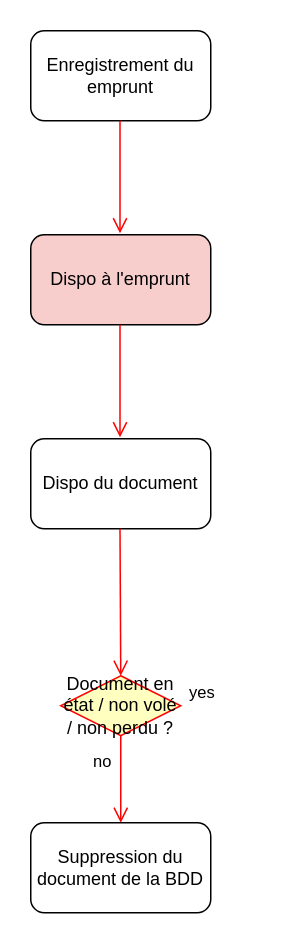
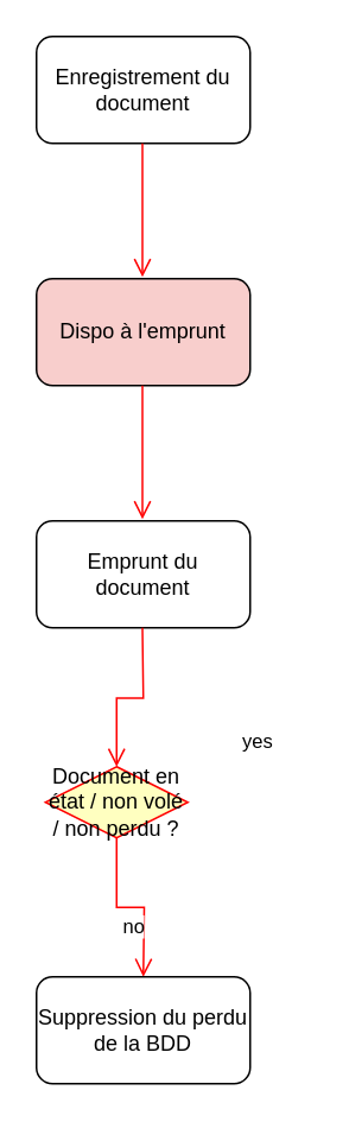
- <mxCell id="2" value="Enregistrement du emprunt" style="rounded=1;whiteSpace=wrap;html=1;" vertex="1" parent="1"><mxGeometry x="20" y="20" width="120" height="60" as="geometry" /></mxCell>
+ <mxCell id="2" value="Enregistrement du document" style="rounded=1;whiteSpace=wrap;html=1;" vertex="1" parent="1"><mxGeometry x="20" y="20" width="120" height="60" as="geometry" /></mxCell>
- <mxCell id="10" value="Dispo du document" style="rounded=1;whiteSpace=wrap;html=1;" vertex="1" parent="1"><mxGeometry x="20" y="292" width="120" height="60" as="geometry" /></mxCell>
+ <mxCell id="10" value="Emprunt du document" style="rounded=1;whiteSpace=wrap;html=1;" vertex="1" parent="1"><mxGeometry x="20" y="292" width="120" height="60" as="geometry" /></mxCell>
- <mxCell id="8" value="&lt;span style=&quot;color: rgb(0, 0, 0); font-family: Helvetica; font-size: 11px; font-style: normal; font-variant-ligatures: normal; font-variant-caps: normal; font-weight: 400; letter-spacing: normal; orphans: 2; text-align: left; text-indent: 0px; text-transform: none; widows: 2; word-spacing: 0px; -webkit-text-stroke-width: 0px; background-color: rgb(255, 255, 255); text-decoration-thickness: initial; text-decoration-style: initial; text-decoration-color: initial; float: none; display: inline !important;&quot;&gt;yes&lt;/span&gt;" style="text;whiteSpace=wrap;html=1;" vertex="1" parent="1"><mxGeometry x="124" y="447" width="50" height="40" as="geometry" /></mxCell>
+ <mxCell id="8" value="&lt;span style=&quot;color: rgb(0, 0, 0); font-family: Helvetica; font-size: 11px; font-style: normal; font-variant-ligatures: normal; font-variant-caps: normal; font-weight: 400; letter-spacing: normal; orphans: 2; text-align: left; text-indent: 0px; text-transform: none; widows: 2; word-spacing: 0px; -webkit-text-stroke-width: 0px; background-color: rgb(255, 255, 255); text-decoration-thickness: initial; text-decoration-style: initial; text-decoration-color: initial; float: none; display: inline !important;&quot;&gt;yes&lt;/span&gt;" style="text;whiteSpace=wrap;html=1;" vertex="1" parent="1"><mxGeometry x="134" y="402" width="50" height="40" as="geometry" /></mxCell>
- <mxCell id="5" value="Document en état / non volé / non perdu ?" style="rhombus;whiteSpace=wrap;html=1;fontColor=#000000;fillColor=#ffffc0;strokeColor=#ff0000;" vertex="1" parent="1"><mxGeometry x="40" y="450" width="80" height="40" as="geometry" /></mxCell>
+ <mxCell id="5" value="Document en état / non volé / non perdu ?" style="rhombus;whiteSpace=wrap;html=1;fontColor=#000000;fillColor=#ffffc0;strokeColor=#ff0000;" vertex="1" parent="1"><mxGeometry x="25" y="430" width="80" height="40" as="geometry" /></mxCell>
- <mxCell id="9" value="Suppression du document de la BDD" style="rounded=1;whiteSpace=wrap;html=1;" vertex="1" parent="1"><mxGeometry x="20" y="548" width="120" height="60" as="geometry" /></mxCell>
+ <mxCell id="9" value="Suppression du perdu de la BDD" style="rounded=1;whiteSpace=wrap;html=1;" vertex="1" parent="1"><mxGeometry x="20" y="548" width="120" height="60" as="geometry" /></mxCell>
